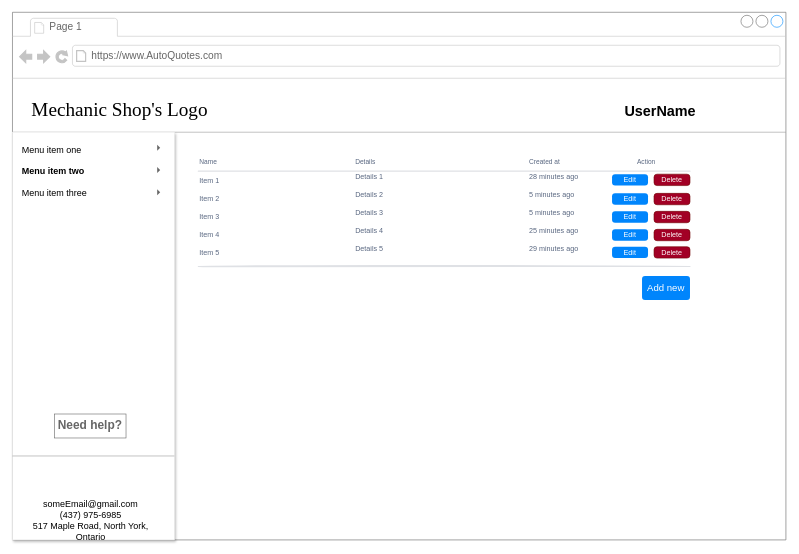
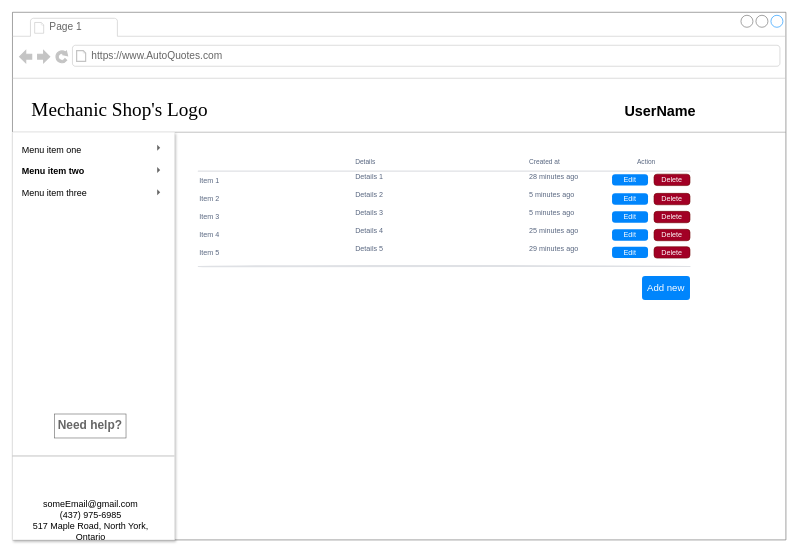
- <mxCell id="20" value="Name" style="html=1;fillColor=none;strokeColor=none;fontSize=11;align=left;fontColor=#596780;whiteSpace=wrap;sketch=1;hachureGap=4;pointerEvents=0;fontFamily=Helvetica;" parent="2" vertex="1"><mxGeometry x="310" y="240" width="150" height="20" as="geometry" /></mxCell>
